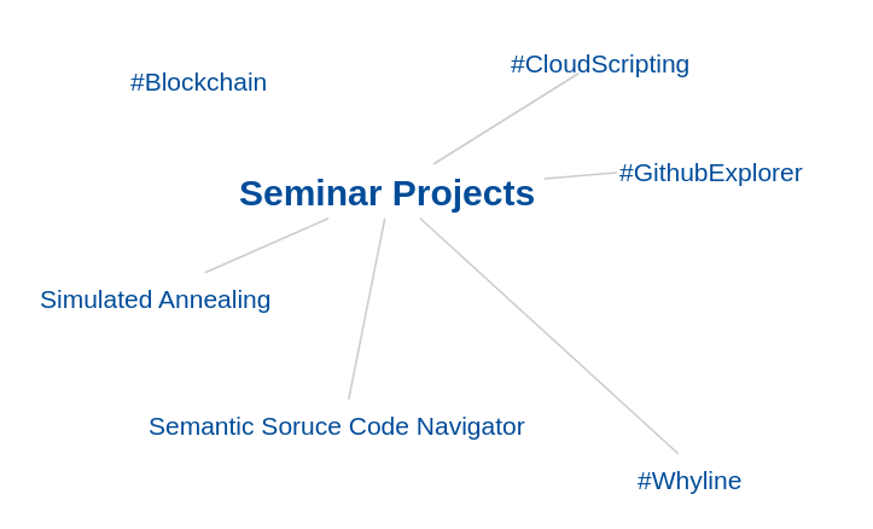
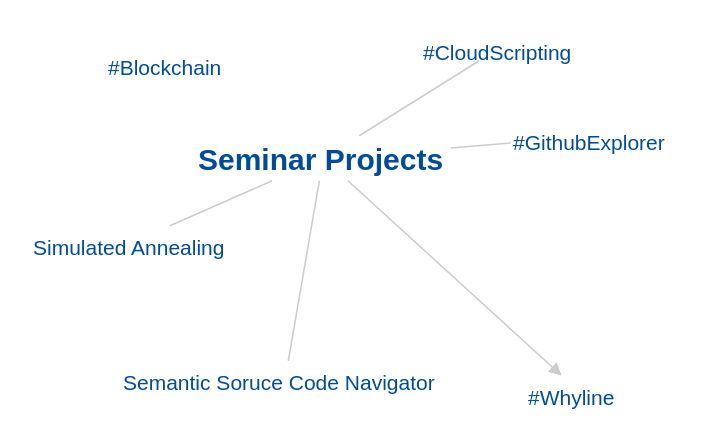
- <mxCell id="12" value="Semantic Soruce Code Navigator" style="text;html=1;fontSize=14;fontColor=#004C99;" vertex="1" parent="1"><mxGeometry x="80" y="220" width="220" height="20" as="geometry" /></mxCell>
+ <mxCell id="12" value="Semantic Soruce Code Navigator" style="text;html=1;fontSize=14;fontColor=#004C99;" vertex="1" parent="1"><mxGeometry x="80" y="240" width="220" height="20" as="geometry" /></mxCell>
- <mxCell id="6" style="edgeStyle=none;orthogonalLoop=1;jettySize=auto;html=1;shadow=0;endArrow=none;strokeColor=#CCCCCC;strokeWidth=1;fontSize=14;fontColor=#004C99;" edge="1" parent="1" source="7" target="13"><mxGeometry relative="1" as="geometry" /></mxCell>
+ <mxCell id="6" style="edgeStyle=none;orthogonalLoop=1;jettySize=auto;html=1;shadow=0;endArrow=block;strokeColor=#CCCCCC;strokeWidth=1;fontSize=14;fontColor=#004C99;" edge="1" parent="1" source="7" target="13"><mxGeometry relative="1" as="geometry" /></mxCell>
